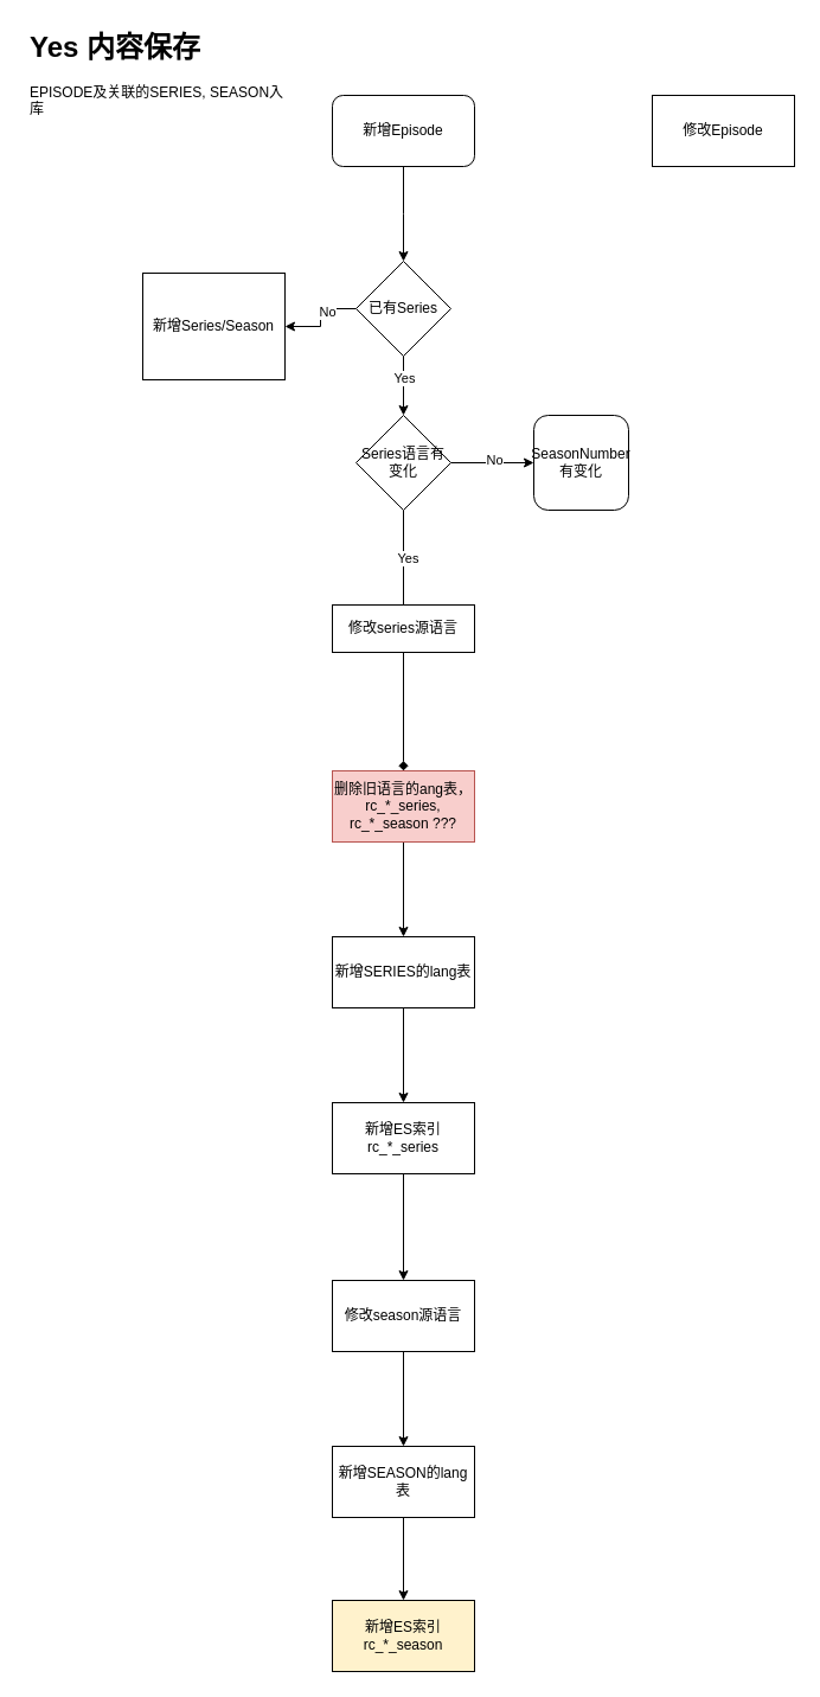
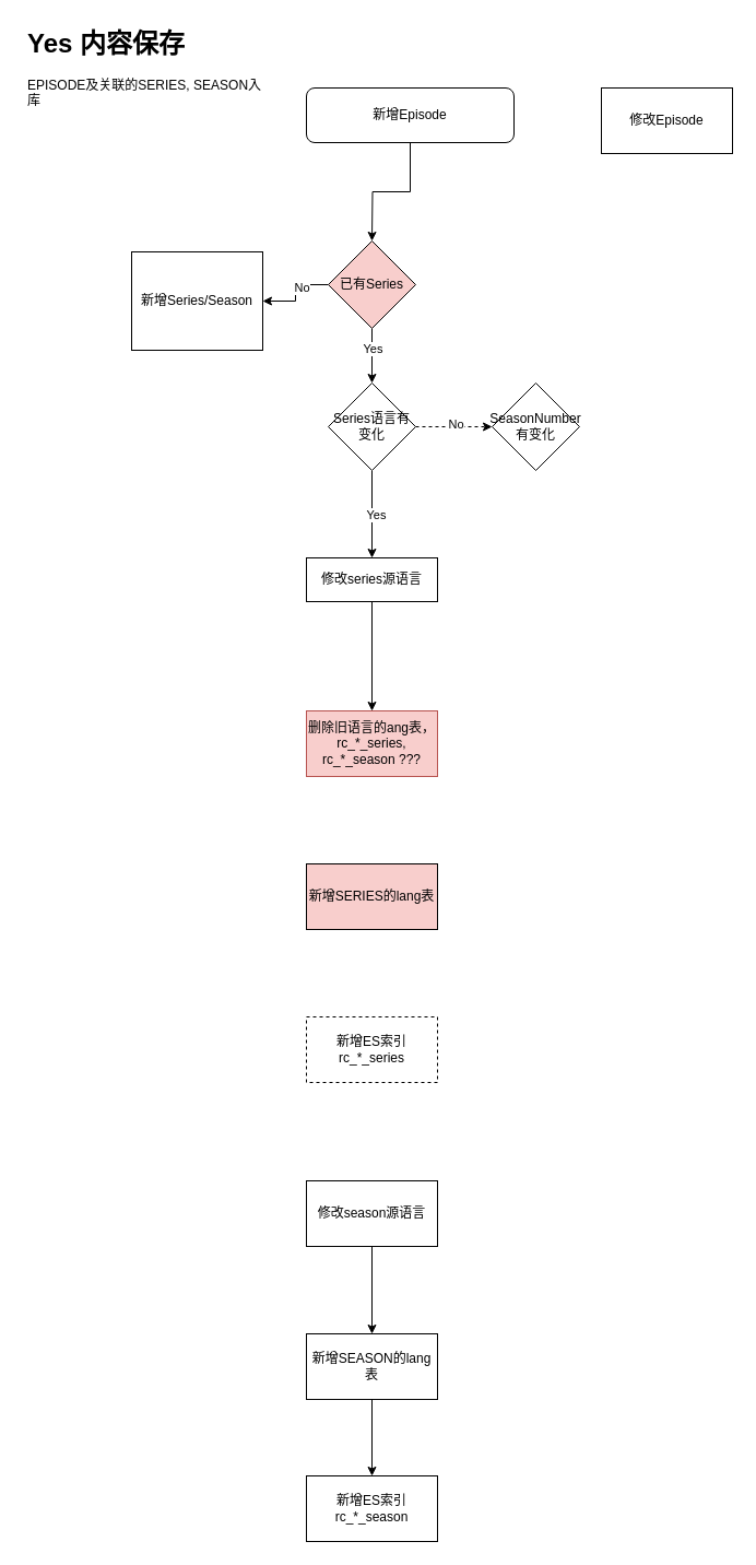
- <mxCell id="4" value="新增Episode" style="rounded=1;whiteSpace=wrap;html=1;" vertex="1" parent="1"><mxGeometry x="280" y="80" width="120" height="60" as="geometry" /></mxCell>
+ <mxCell id="4" value="新增Episode" style="rounded=1;whiteSpace=wrap;html=1;" vertex="1" parent="1"><mxGeometry x="280" y="80" width="190" height="50" as="geometry" /></mxCell>
- <mxCell id="10" value="已有Series" style="rhombus;whiteSpace=wrap;html=1;" vertex="1" parent="1"><mxGeometry x="300" y="220" width="80" height="80" as="geometry" /></mxCell>
+ <mxCell id="10" value="已有Series" style="rhombus;whiteSpace=wrap;html=1;fillColor=#f8cecc;" vertex="1" parent="1"><mxGeometry x="300" y="220" width="80" height="80" as="geometry" /></mxCell>
- <mxCell id="14" value="" style="edgeStyle=orthogonalEdgeStyle;rounded=0;orthogonalLoop=1;jettySize=auto;html=1;" edge="1" parent="1" source="16" target="19"><mxGeometry relative="1" as="geometry" /></mxCell>
+ <mxCell id="14" value="" style="edgeStyle=orthogonalEdgeStyle;rounded=0;orthogonalLoop=1;jettySize=auto;html=1;dashed=1;" edge="1" parent="1" source="16" target="19"><mxGeometry relative="1" as="geometry" /></mxCell>
- <mxCell id="19" value="SeasonNumber有变化" style="whiteSpace=wrap;html=1;rounded=1;" vertex="1" parent="1"><mxGeometry x="450" y="350" width="80" height="80" as="geometry" /></mxCell>
+ <mxCell id="19" value="SeasonNumber有变化" style="rhombus;whiteSpace=wrap;html=1;" vertex="1" parent="1"><mxGeometry x="450" y="350" width="80" height="80" as="geometry" /></mxCell>
- <mxCell id="12" value="" style="edgeStyle=orthogonalEdgeStyle;rounded=0;orthogonalLoop=1;jettySize=auto;html=1;endArrow=none;" edge="1" parent="1" source="16" target="18"><mxGeometry relative="1" as="geometry" /></mxCell>
+ <mxCell id="12" value="" style="edgeStyle=orthogonalEdgeStyle;rounded=0;orthogonalLoop=1;jettySize=auto;html=1;" edge="1" parent="1" source="16" target="18"><mxGeometry relative="1" as="geometry" /></mxCell>
- <mxCell id="17" value="" style="edgeStyle=orthogonalEdgeStyle;rounded=0;orthogonalLoop=1;jettySize=auto;html=1;endArrow=diamond;" edge="1" parent="1" source="18" target="21"><mxGeometry relative="1" as="geometry" /></mxCell>
+ <mxCell id="17" value="" style="edgeStyle=orthogonalEdgeStyle;rounded=0;orthogonalLoop=1;jettySize=auto;html=1;" edge="1" parent="1" source="18" target="21"><mxGeometry relative="1" as="geometry" /></mxCell>
- <mxCell id="20" value="" style="edgeStyle=orthogonalEdgeStyle;rounded=0;orthogonalLoop=1;jettySize=auto;html=1;" edge="1" parent="1" source="21" target="23"><mxGeometry relative="1" as="geometry" /></mxCell>
- <mxCell id="23" value="新增SERIES的lang表" style="whiteSpace=wrap;html=1;" vertex="1" parent="1"><mxGeometry x="280" y="790" width="120" height="60" as="geometry" /></mxCell>
+ <mxCell id="23" value="新增SERIES的lang表" style="whiteSpace=wrap;html=1;fillColor=#f8cecc;" vertex="1" parent="1"><mxGeometry x="280" y="790" width="120" height="60" as="geometry" /></mxCell>
- <mxCell id="22" value="" style="edgeStyle=orthogonalEdgeStyle;rounded=0;orthogonalLoop=1;jettySize=auto;html=1;" edge="1" parent="1" source="23" target="25"><mxGeometry relative="1" as="geometry" /></mxCell>
- <mxCell id="25" value="新增ES索引rc_*_series" style="whiteSpace=wrap;html=1;" vertex="1" parent="1"><mxGeometry x="280" y="930" width="120" height="60" as="geometry" /></mxCell>
+ <mxCell id="25" value="新增ES索引rc_*_series" style="whiteSpace=wrap;html=1;dashed=1;" vertex="1" parent="1"><mxGeometry x="280" y="930" width="120" height="60" as="geometry" /></mxCell>
- <mxCell id="24" value="" style="edgeStyle=orthogonalEdgeStyle;rounded=0;orthogonalLoop=1;jettySize=auto;html=1;" edge="1" parent="1" source="25" target="27"><mxGeometry relative="1" as="geometry" /></mxCell>
- <mxCell id="30" value="新增ES索引rc_*_season" style="whiteSpace=wrap;html=1;fillColor=#fff2cc;" vertex="1" parent="1"><mxGeometry x="280" y="1350" width="120" height="60" as="geometry" /></mxCell>
+ <mxCell id="30" value="新增ES索引rc_*_season" style="whiteSpace=wrap;html=1;" vertex="1" parent="1"><mxGeometry x="280" y="1350" width="120" height="60" as="geometry" /></mxCell>
